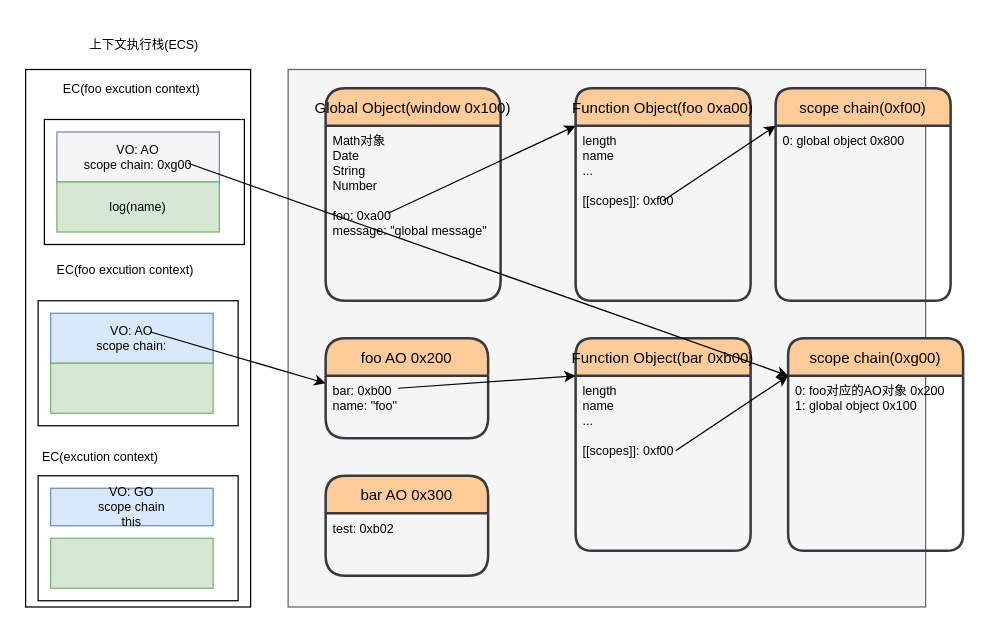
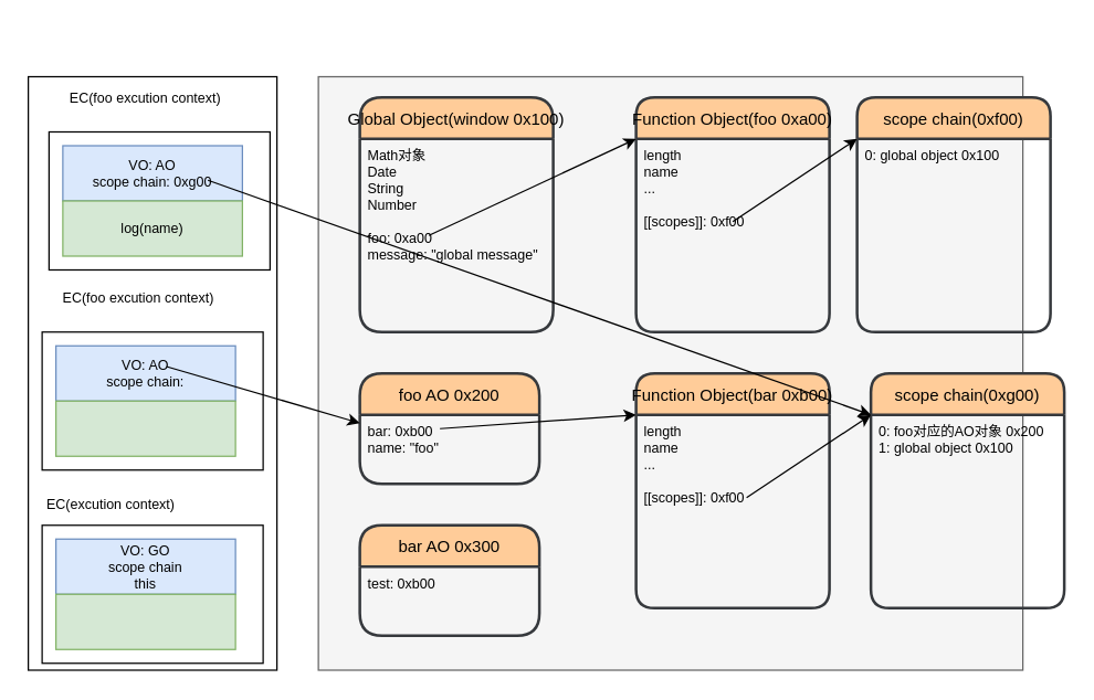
- <mxCell id="6" value="上下文执行栈(ECS)" style="text;html=1;strokeColor=none;fillColor=none;align=center;verticalAlign=middle;whiteSpace=wrap;rounded=0;fontSize=10;" parent="1" vertex="1"><mxGeometry x="70" y="20" width="90" height="30" as="geometry" /></mxCell>
- <mxCell id="15" value="0: global object 0x800" style="align=left;strokeColor=none;fillColor=none;spacingLeft=4;fontSize=10;verticalAlign=top;resizable=0;rotatable=0;part=1;" vertex="1" parent="14"><mxGeometry y="30" width="140" height="140" as="geometry" /></mxCell>
+ <mxCell id="15" value="0: global object 0x100" style="align=left;strokeColor=none;fillColor=none;spacingLeft=4;fontSize=10;verticalAlign=top;resizable=0;rotatable=0;part=1;" vertex="1" parent="14"><mxGeometry y="30" width="140" height="140" as="geometry" /></mxCell>
- <mxCell id="33" value="VO: AO&lt;br&gt;scope chain: 0xg00" style="rounded=0;whiteSpace=wrap;html=1;fontSize=10;fillColor=#f5f5f5;strokeColor=#6c8ebf;" vertex="1" parent="1"><mxGeometry x="45" y="105" width="130" height="40" as="geometry" /></mxCell>
+ <mxCell id="33" value="VO: AO&lt;br&gt;scope chain: 0xg00" style="rounded=0;whiteSpace=wrap;html=1;fontSize=10;fillColor=#dae8fc;strokeColor=#6c8ebf;" vertex="1" parent="1"><mxGeometry x="45" y="105" width="130" height="40" as="geometry" /></mxCell>
- <mxCell id="9" value="VO: GO&lt;br&gt;scope chain&lt;br&gt;this" style="rounded=0;whiteSpace=wrap;html=1;fontSize=10;fillColor=#dae8fc;strokeColor=#6c8ebf;" parent="1" vertex="1"><mxGeometry x="40" y="390" width="130" height="30" as="geometry" /></mxCell>
+ <mxCell id="9" value="VO: GO&lt;br&gt;scope chain&lt;br&gt;this" style="rounded=0;whiteSpace=wrap;html=1;fontSize=10;fillColor=#dae8fc;strokeColor=#6c8ebf;" parent="1" vertex="1"><mxGeometry x="40" y="390" width="130" height="40" as="geometry" /></mxCell>
- <mxCell id="30" value="test: 0xb02" style="align=left;strokeColor=none;fillColor=none;spacingLeft=4;fontSize=10;verticalAlign=top;resizable=0;rotatable=0;part=1;" vertex="1" parent="29"><mxGeometry y="30" width="130" height="50" as="geometry" /></mxCell>
+ <mxCell id="30" value="test: 0xb00" style="align=left;strokeColor=none;fillColor=none;spacingLeft=4;fontSize=10;verticalAlign=top;resizable=0;rotatable=0;part=1;" vertex="1" parent="29"><mxGeometry y="30" width="130" height="50" as="geometry" /></mxCell>
